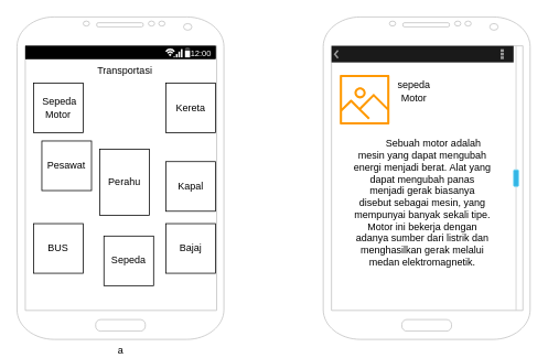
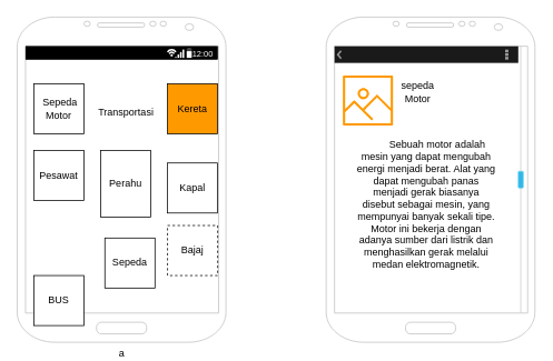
- <mxCell id="18" value="Transportasi" style="text;html=1;align=center;verticalAlign=middle;resizable=0;points=[];autosize=1;strokeColor=none;fillColor=none;fontSize=12;" vertex="1" parent="1"><mxGeometry x="110" y="75" width="80" height="20" as="geometry" /></mxCell>
+ <mxCell id="18" value="Transportasi" style="text;html=1;align=center;verticalAlign=middle;resizable=0;points=[];autosize=1;strokeColor=none;fillColor=none;fontSize=12;" vertex="1" parent="1"><mxGeometry x="110" y="125" width="80" height="20" as="geometry" /></mxCell>
- <mxCell id="4" value="Kereta" style="whiteSpace=wrap;html=1;aspect=fixed;" vertex="1" parent="1"><mxGeometry x="200" y="100" width="60" height="60" as="geometry" /></mxCell>
+ <mxCell id="4" value="Kereta" style="whiteSpace=wrap;html=1;aspect=fixed;fillColor=#ff9900;" vertex="1" parent="1"><mxGeometry x="200" y="100" width="60" height="60" as="geometry" /></mxCell>
- <mxCell id="5" value="Pesawat" style="whiteSpace=wrap;html=1;aspect=fixed;" vertex="1" parent="1"><mxGeometry x="50" y="170" width="60" height="60" as="geometry" /></mxCell>
+ <mxCell id="5" value="Pesawat" style="whiteSpace=wrap;html=1;aspect=fixed;" vertex="1" parent="1"><mxGeometry x="40" y="180" width="60" height="60" as="geometry" /></mxCell>
- <mxCell id="8" value="BUS" style="whiteSpace=wrap;html=1;aspect=fixed;" vertex="1" parent="1"><mxGeometry x="40" y="270" width="60" height="60" as="geometry" /></mxCell>
+ <mxCell id="8" value="BUS" style="whiteSpace=wrap;html=1;aspect=fixed;" vertex="1" parent="1"><mxGeometry x="40" y="330" width="60" height="60" as="geometry" /></mxCell>
- <mxCell id="10" value="Bajaj" style="whiteSpace=wrap;html=1;aspect=fixed;" vertex="1" parent="1"><mxGeometry x="200" y="270" width="60" height="60" as="geometry" /></mxCell>
+ <mxCell id="10" value="Bajaj" style="whiteSpace=wrap;html=1;aspect=fixed;dashed=1;" vertex="1" parent="1"><mxGeometry x="200" y="270" width="60" height="60" as="geometry" /></mxCell>
